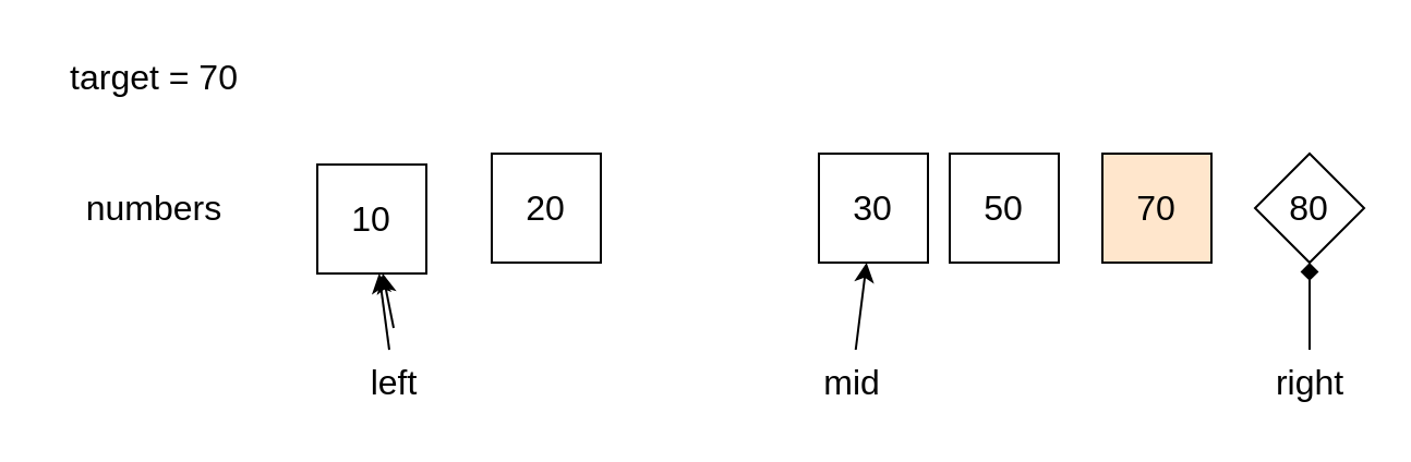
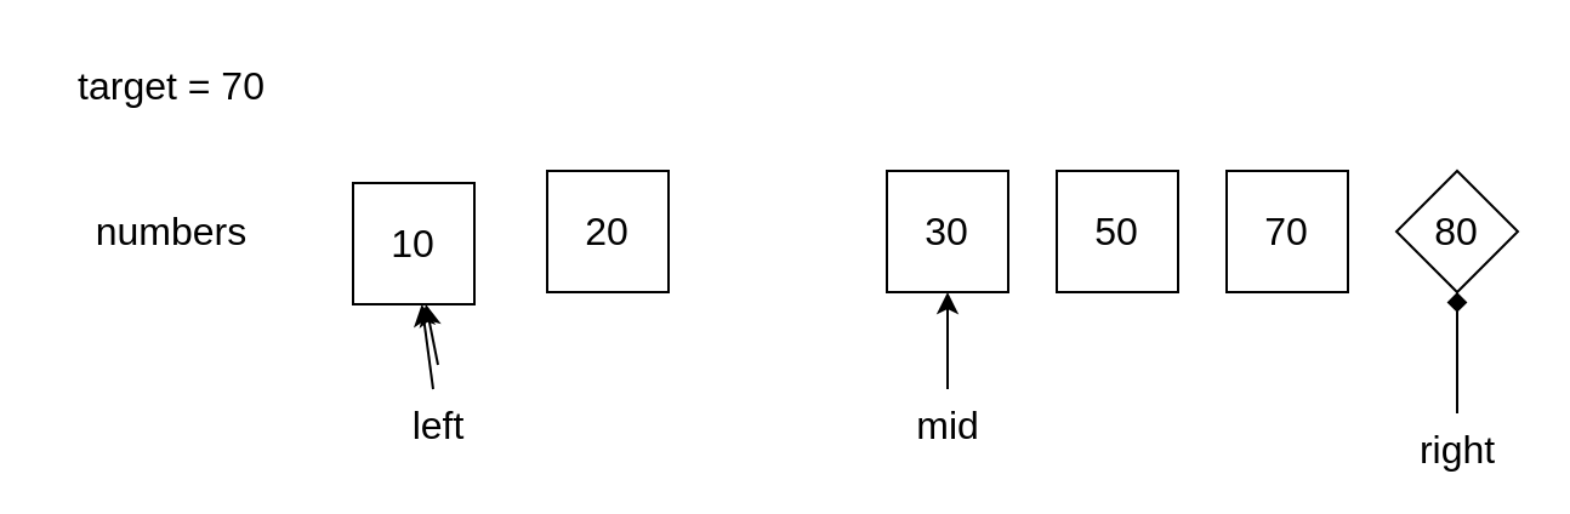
- <mxCell id="4" value="30" style="whiteSpace=wrap;html=1;aspect=fixed;fontSize=16;" vertex="1" parent="1"><mxGeometry x="375" y="70" width="50" height="50" as="geometry" /></mxCell>
+ <mxCell id="4" value="30" style="whiteSpace=wrap;html=1;aspect=fixed;fontSize=16;" vertex="1" parent="1"><mxGeometry x="365" y="70" width="50" height="50" as="geometry" /></mxCell>
- <mxCell id="6" value="70" style="whiteSpace=wrap;html=1;aspect=fixed;fontSize=16;fillColor=#ffe6cc;" vertex="1" parent="1"><mxGeometry x="505" y="70" width="50" height="50" as="geometry" /></mxCell>
+ <mxCell id="6" value="70" style="whiteSpace=wrap;html=1;aspect=fixed;fontSize=16;" vertex="1" parent="1"><mxGeometry x="505" y="70" width="50" height="50" as="geometry" /></mxCell>
- <mxCell id="14" value="right" style="text;html=1;align=center;verticalAlign=middle;resizable=0;points=[];autosize=1;strokeColor=none;fillColor=none;fontSize=16;" vertex="1" parent="1"><mxGeometry x="575" y="160" width="50" height="30" as="geometry" /></mxCell>
+ <mxCell id="14" value="right" style="text;html=1;align=center;verticalAlign=middle;resizable=0;points=[];autosize=1;strokeColor=none;fillColor=none;fontSize=16;" vertex="1" parent="1"><mxGeometry x="575" y="170" width="50" height="30" as="geometry" /></mxCell>
